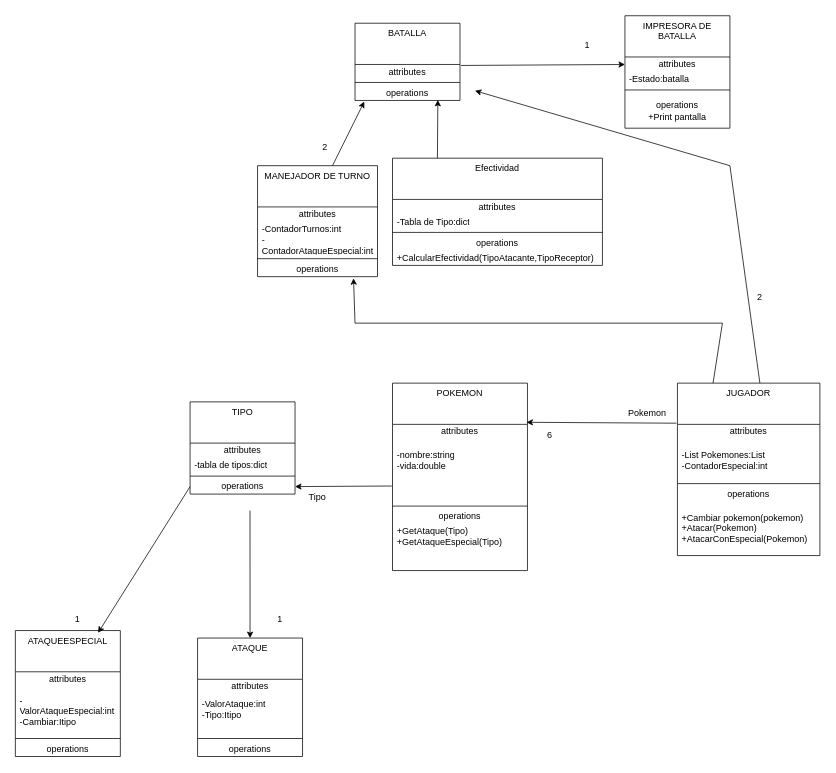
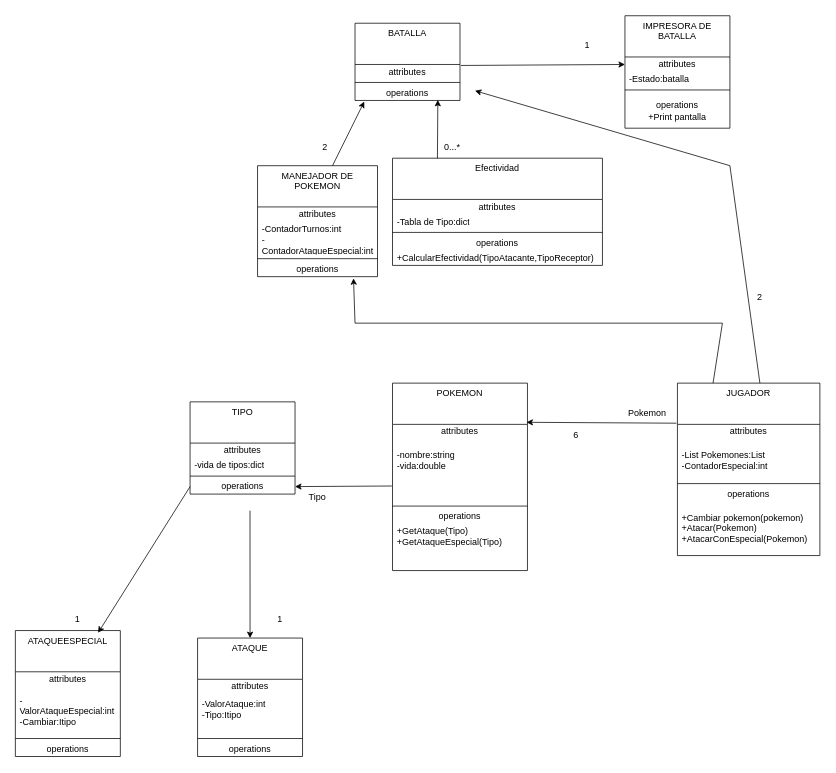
+ <mxCell id="69" value="0...*" style="text;html=1;align=center;verticalAlign=middle;whiteSpace=wrap;rounded=0;" vertex="1" parent="1"><mxGeometry x="573" y="180" width="60" height="30" as="geometry" /></mxCell>
- <mxCell id="53" value="MANEJADOR DE TURNO" style="swimlane;fontStyle=0;align=center;verticalAlign=top;childLayout=stackLayout;horizontal=1;startSize=55;horizontalStack=0;resizeParent=1;resizeParentMax=0;resizeLast=0;collapsible=0;marginBottom=0;html=1;whiteSpace=wrap;" vertex="1" parent="1"><mxGeometry x="343" y="220" width="160" height="148" as="geometry" /></mxCell>
+ <mxCell id="53" value="MANEJADOR DE POKEMON" style="swimlane;fontStyle=0;align=center;verticalAlign=top;childLayout=stackLayout;horizontal=1;startSize=55;horizontalStack=0;resizeParent=1;resizeParentMax=0;resizeLast=0;collapsible=0;marginBottom=0;html=1;whiteSpace=wrap;" vertex="1" parent="1"><mxGeometry x="343" y="220" width="160" height="148" as="geometry" /></mxCell>
- <mxCell id="37" value="6" style="text;html=1;align=center;verticalAlign=middle;whiteSpace=wrap;rounded=0;fontFamily=Helvetica;fontSize=12;fontColor=default;" parent="1" vertex="1"><mxGeometry x="703" y="565" width="60" height="30" as="geometry" /></mxCell>
+ <mxCell id="37" value="6" style="text;html=1;align=center;verticalAlign=middle;whiteSpace=wrap;rounded=0;fontFamily=Helvetica;fontSize=12;fontColor=default;" parent="1" vertex="1"><mxGeometry x="738" y="565" width="60" height="30" as="geometry" /></mxCell>
- <mxCell id="21" value="-tabla de tipos:dict" style="text;html=1;strokeColor=none;fillColor=none;align=left;verticalAlign=middle;spacingLeft=4;spacingRight=4;overflow=hidden;rotatable=0;points=[[0,0.5],[1,0.5]];portConstraint=eastwest;whiteSpace=wrap;" parent="19" vertex="1"><mxGeometry y="75" width="140" height="20" as="geometry" /></mxCell>
+ <mxCell id="21" value="-vida de tipos:dict" style="text;html=1;strokeColor=none;fillColor=none;align=left;verticalAlign=middle;spacingLeft=4;spacingRight=4;overflow=hidden;rotatable=0;points=[[0,0.5],[1,0.5]];portConstraint=eastwest;whiteSpace=wrap;" parent="19" vertex="1"><mxGeometry y="75" width="140" height="20" as="geometry" /></mxCell>
